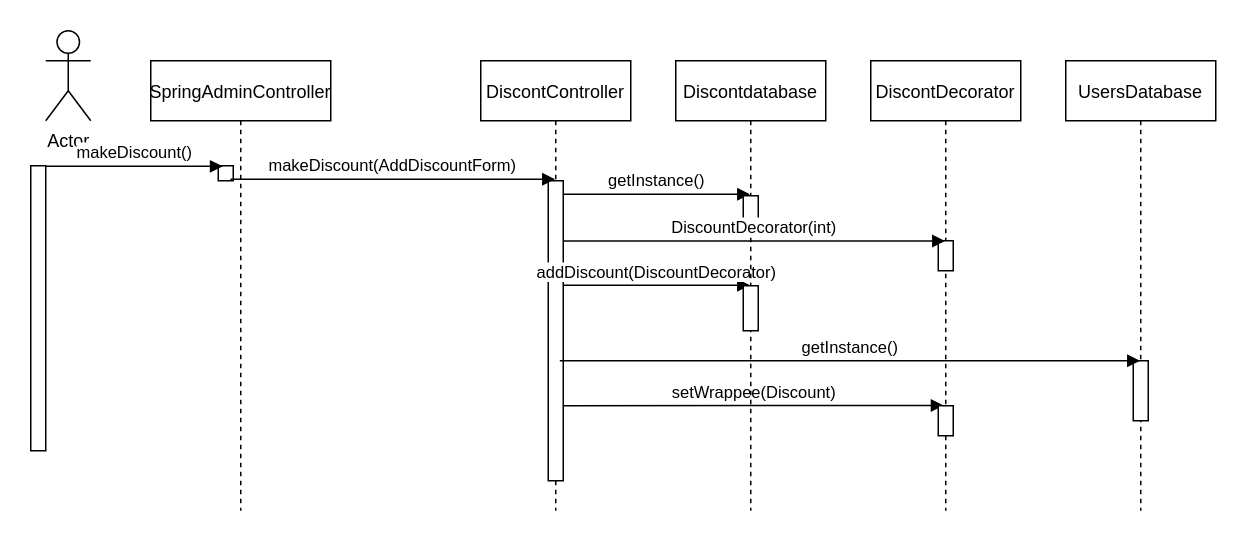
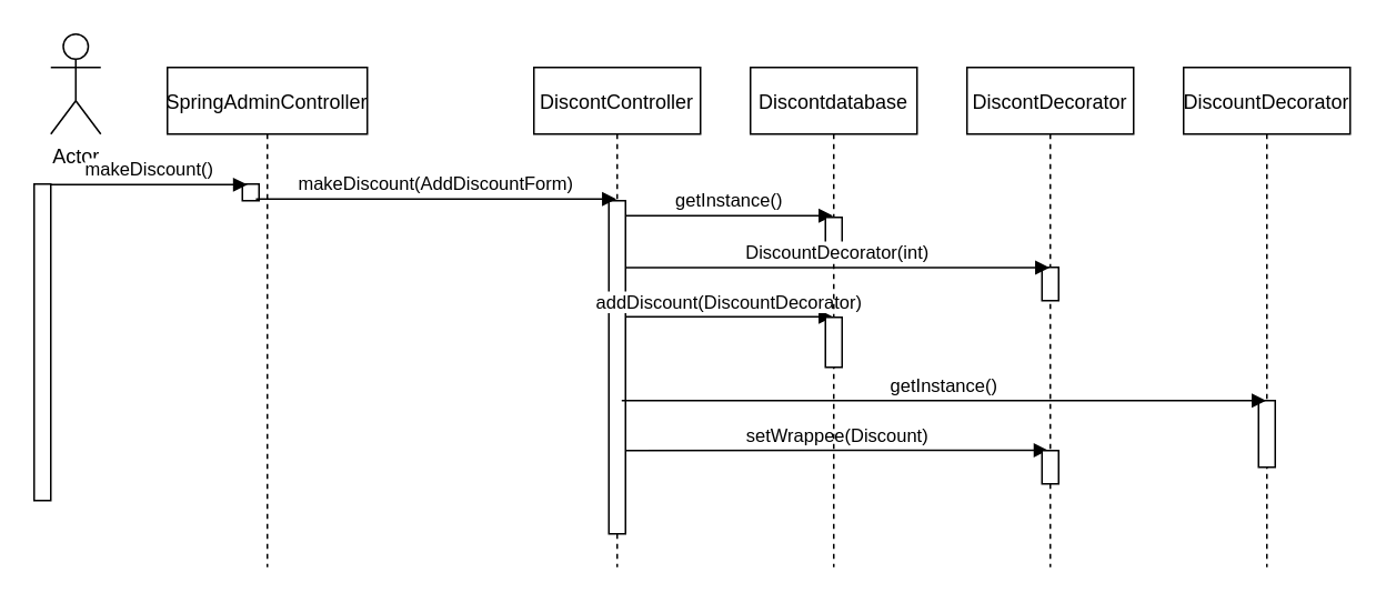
- <mxCell id="14" value="UsersDatabase" style="shape=umlLifeline;perimeter=lifelinePerimeter;container=1;collapsible=0;recursiveResize=0;rounded=0;shadow=0;strokeWidth=1;" vertex="1" parent="1"><mxGeometry x="710" y="40" width="100" height="300" as="geometry" /></mxCell>
+ <mxCell id="14" value="DiscountDecorator" style="shape=umlLifeline;perimeter=lifelinePerimeter;container=1;collapsible=0;recursiveResize=0;rounded=0;shadow=0;strokeWidth=1;" vertex="1" parent="1"><mxGeometry x="710" y="40" width="100" height="300" as="geometry" /></mxCell>
